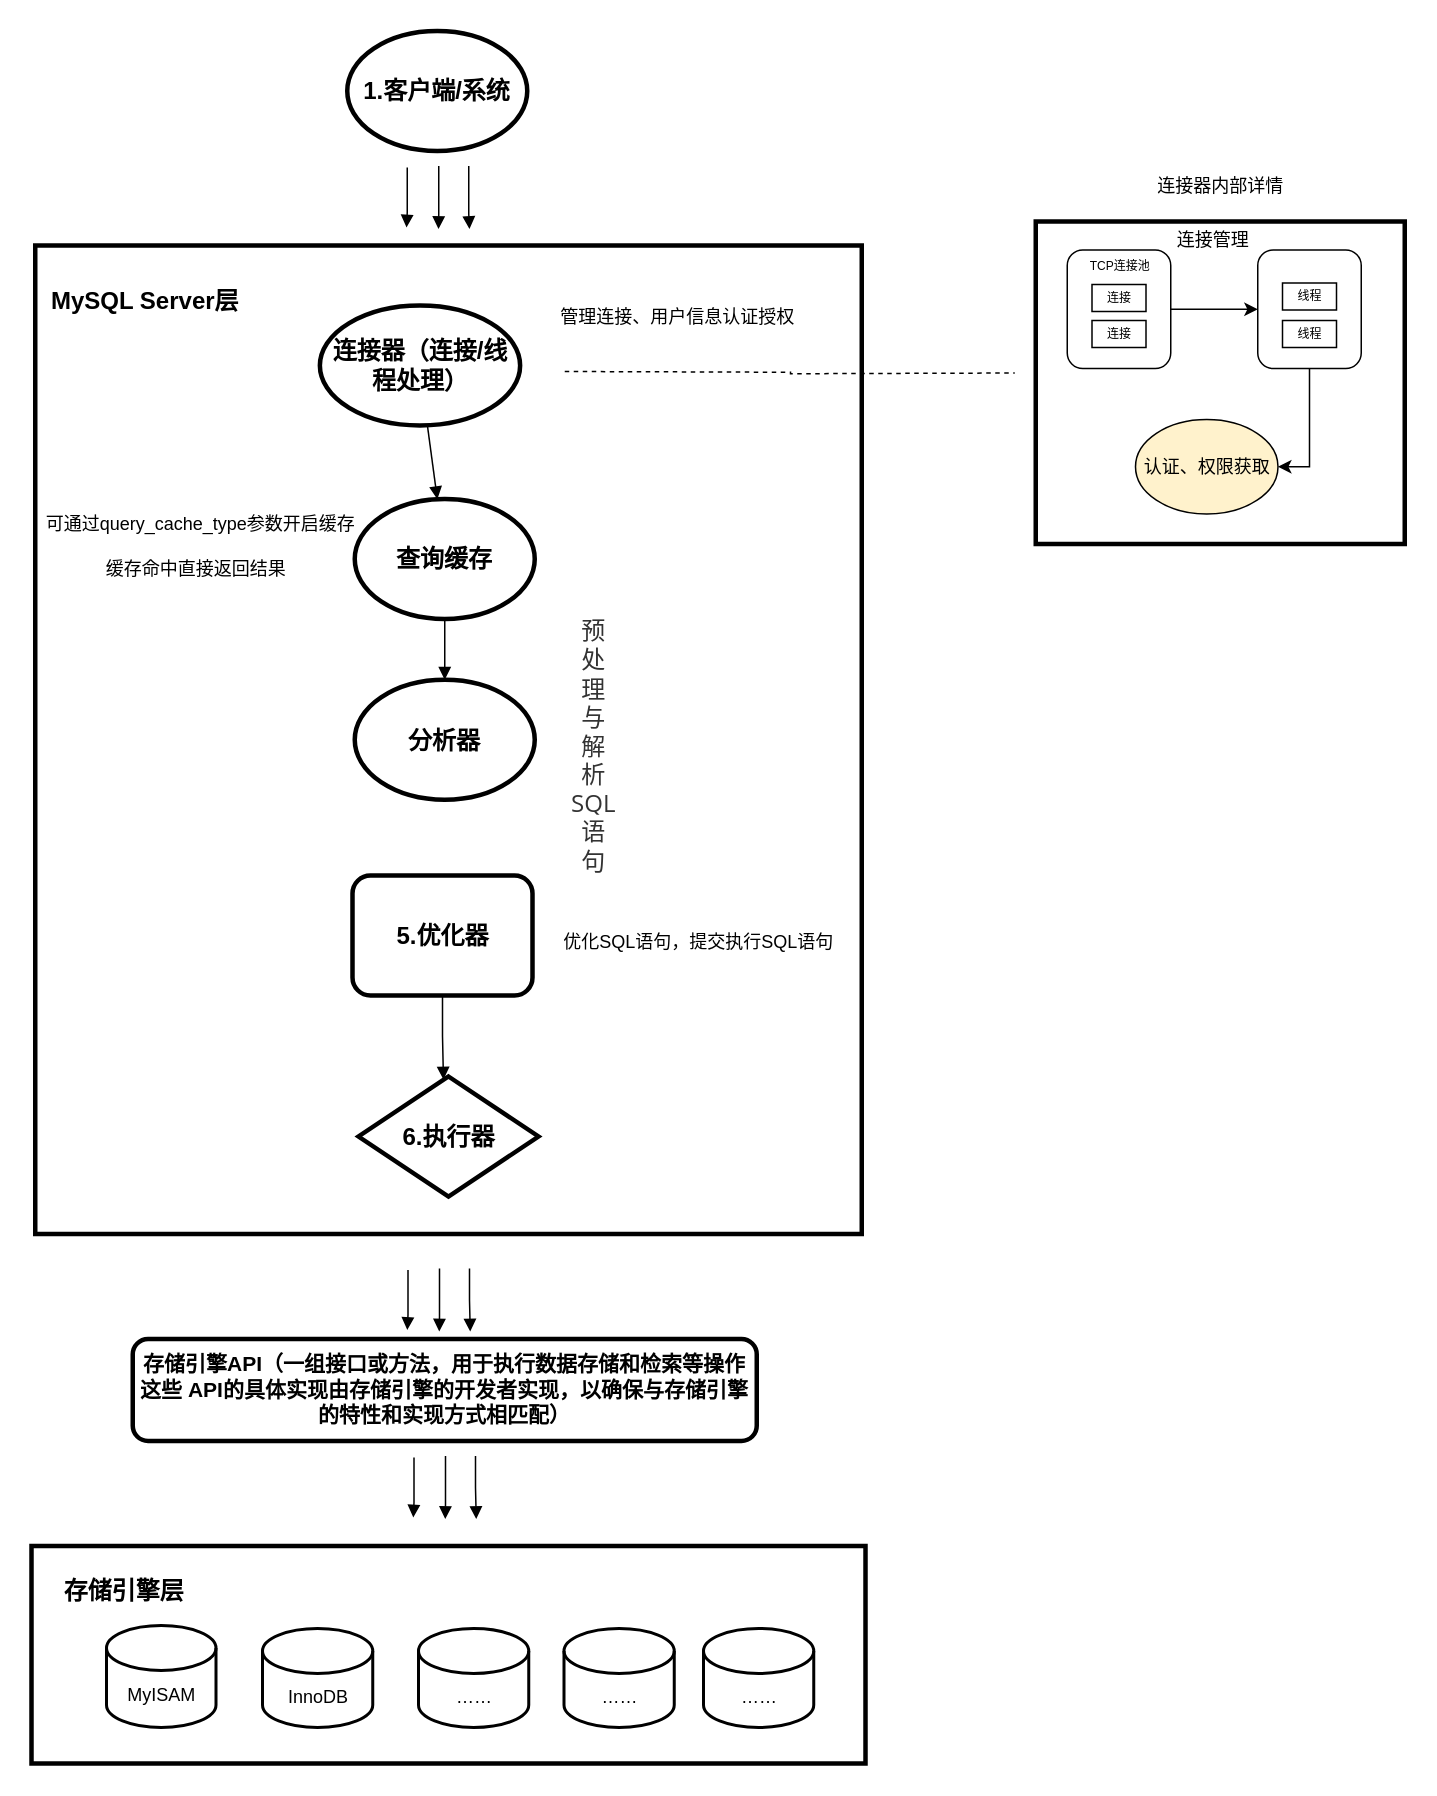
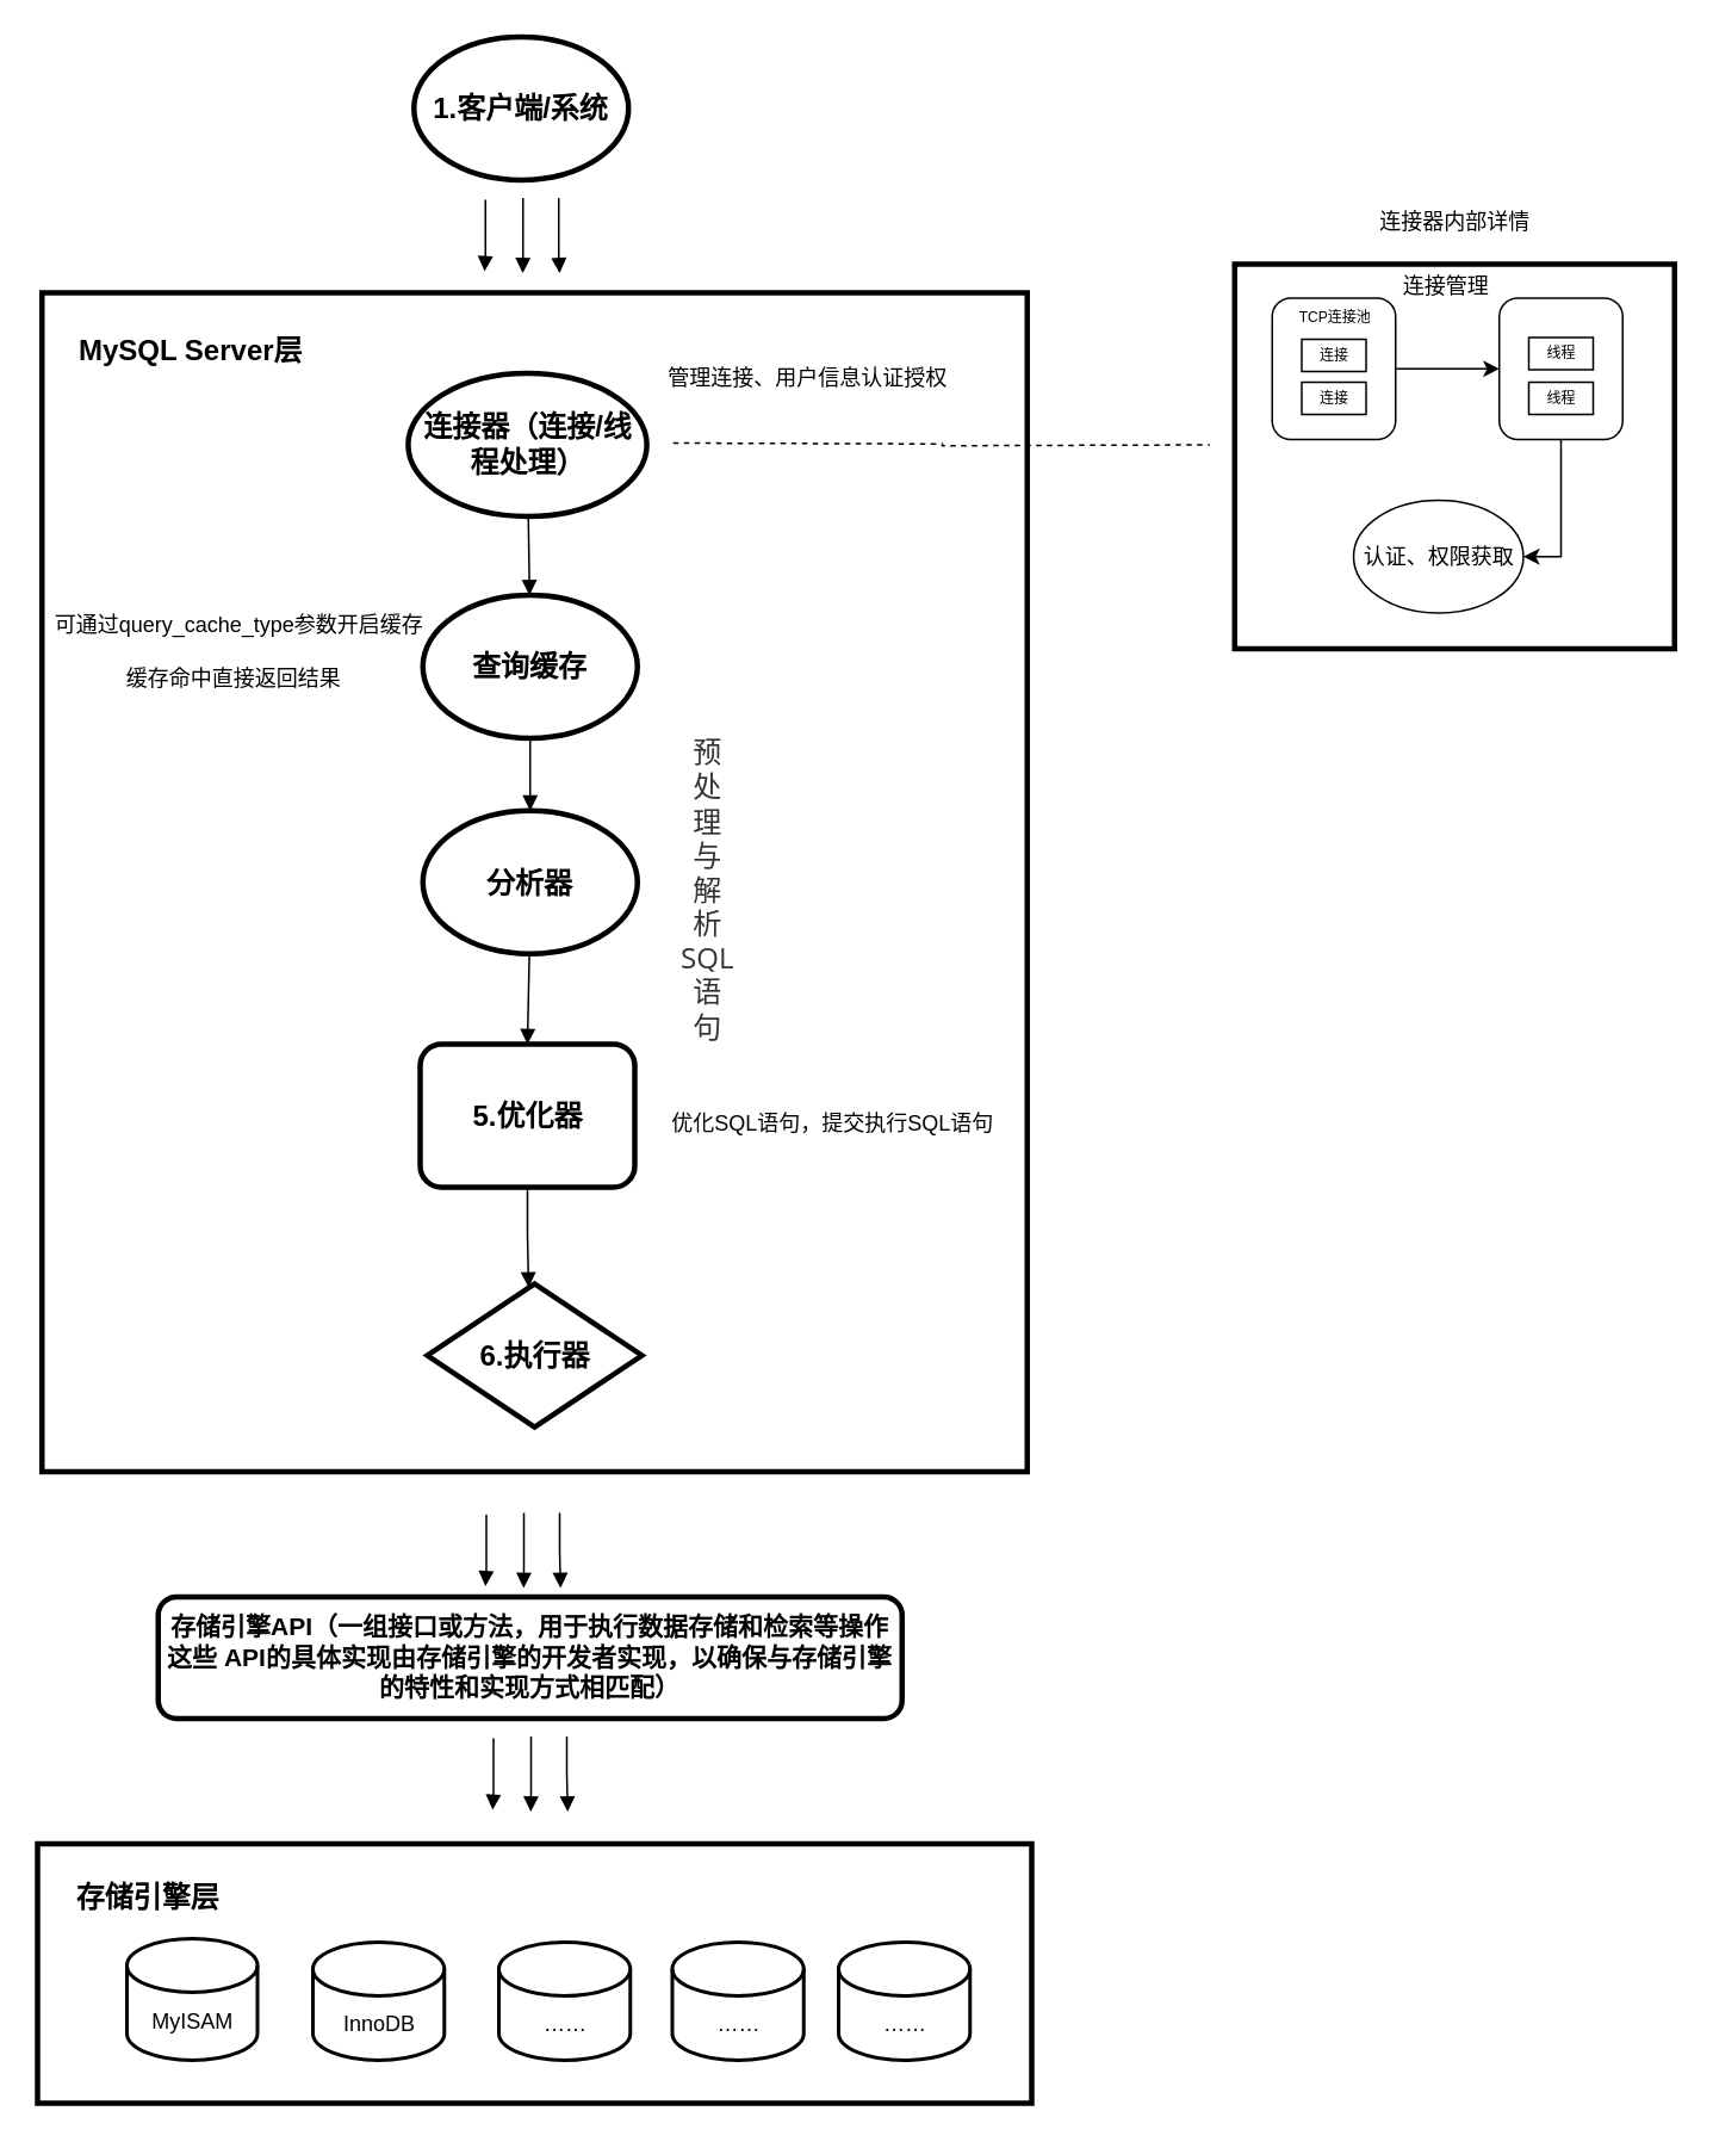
- <mxCell id="5" value="MySQL Server&lt;font style=&quot;font-size: 16px;&quot;&gt;层&lt;/font&gt;" style="text;html=1;align=center;verticalAlign=middle;resizable=0;points=[];autosize=1;strokeColor=none;fillColor=none;fontSize=16;fontStyle=1" vertex="1" parent="1"><mxGeometry x="27" y="184" width="138" height="31" as="geometry" /></mxCell>
+ <mxCell id="5" value="MySQL Server&lt;font style=&quot;font-size: 16px;&quot;&gt;层&lt;/font&gt;" style="text;html=1;align=center;verticalAlign=middle;resizable=0;points=[];autosize=1;strokeColor=none;fillColor=none;fontSize=16;fontStyle=1" vertex="1" parent="1"><mxGeometry x="37" y="179" width="138" height="31" as="geometry" /></mxCell>
- <mxCell id="8" value="&lt;font style=&quot;font-size: 16px;&quot;&gt;连接器（连接/线程处理）&lt;/font&gt;" style="ellipse;whiteSpace=wrap;html=1;strokeWidth=3;fontStyle=1" vertex="1" parent="1"><mxGeometry x="212.75" y="203" width="133.5" height="80" as="geometry" /></mxCell>
+ <mxCell id="8" value="&lt;font style=&quot;font-size: 16px;&quot;&gt;连接器（连接/线程处理）&lt;/font&gt;" style="ellipse;whiteSpace=wrap;html=1;strokeWidth=3;fontStyle=1" vertex="1" parent="1"><mxGeometry x="227.75" y="208" width="133.5" height="80" as="geometry" /></mxCell>
- <mxCell id="39" value="认证、权限获取" style="ellipse;whiteSpace=wrap;html=1;fillColor=#fff2cc;" vertex="1" parent="1"><mxGeometry x="756.5" y="279" width="95" height="63" as="geometry" /></mxCell>
+ <mxCell id="39" value="认证、权限获取" style="ellipse;whiteSpace=wrap;html=1;" vertex="1" parent="1"><mxGeometry x="756.5" y="279" width="95" height="63" as="geometry" /></mxCell>
+ <mxCell id="12" style="rounded=0;orthogonalLoop=1;jettySize=auto;html=1;entryX=0.5;entryY=0;entryDx=0;entryDy=0;endArrow=block;endFill=1;" edge="1" parent="1" source="13" target="14"><mxGeometry relative="1" as="geometry" /></mxCell>
